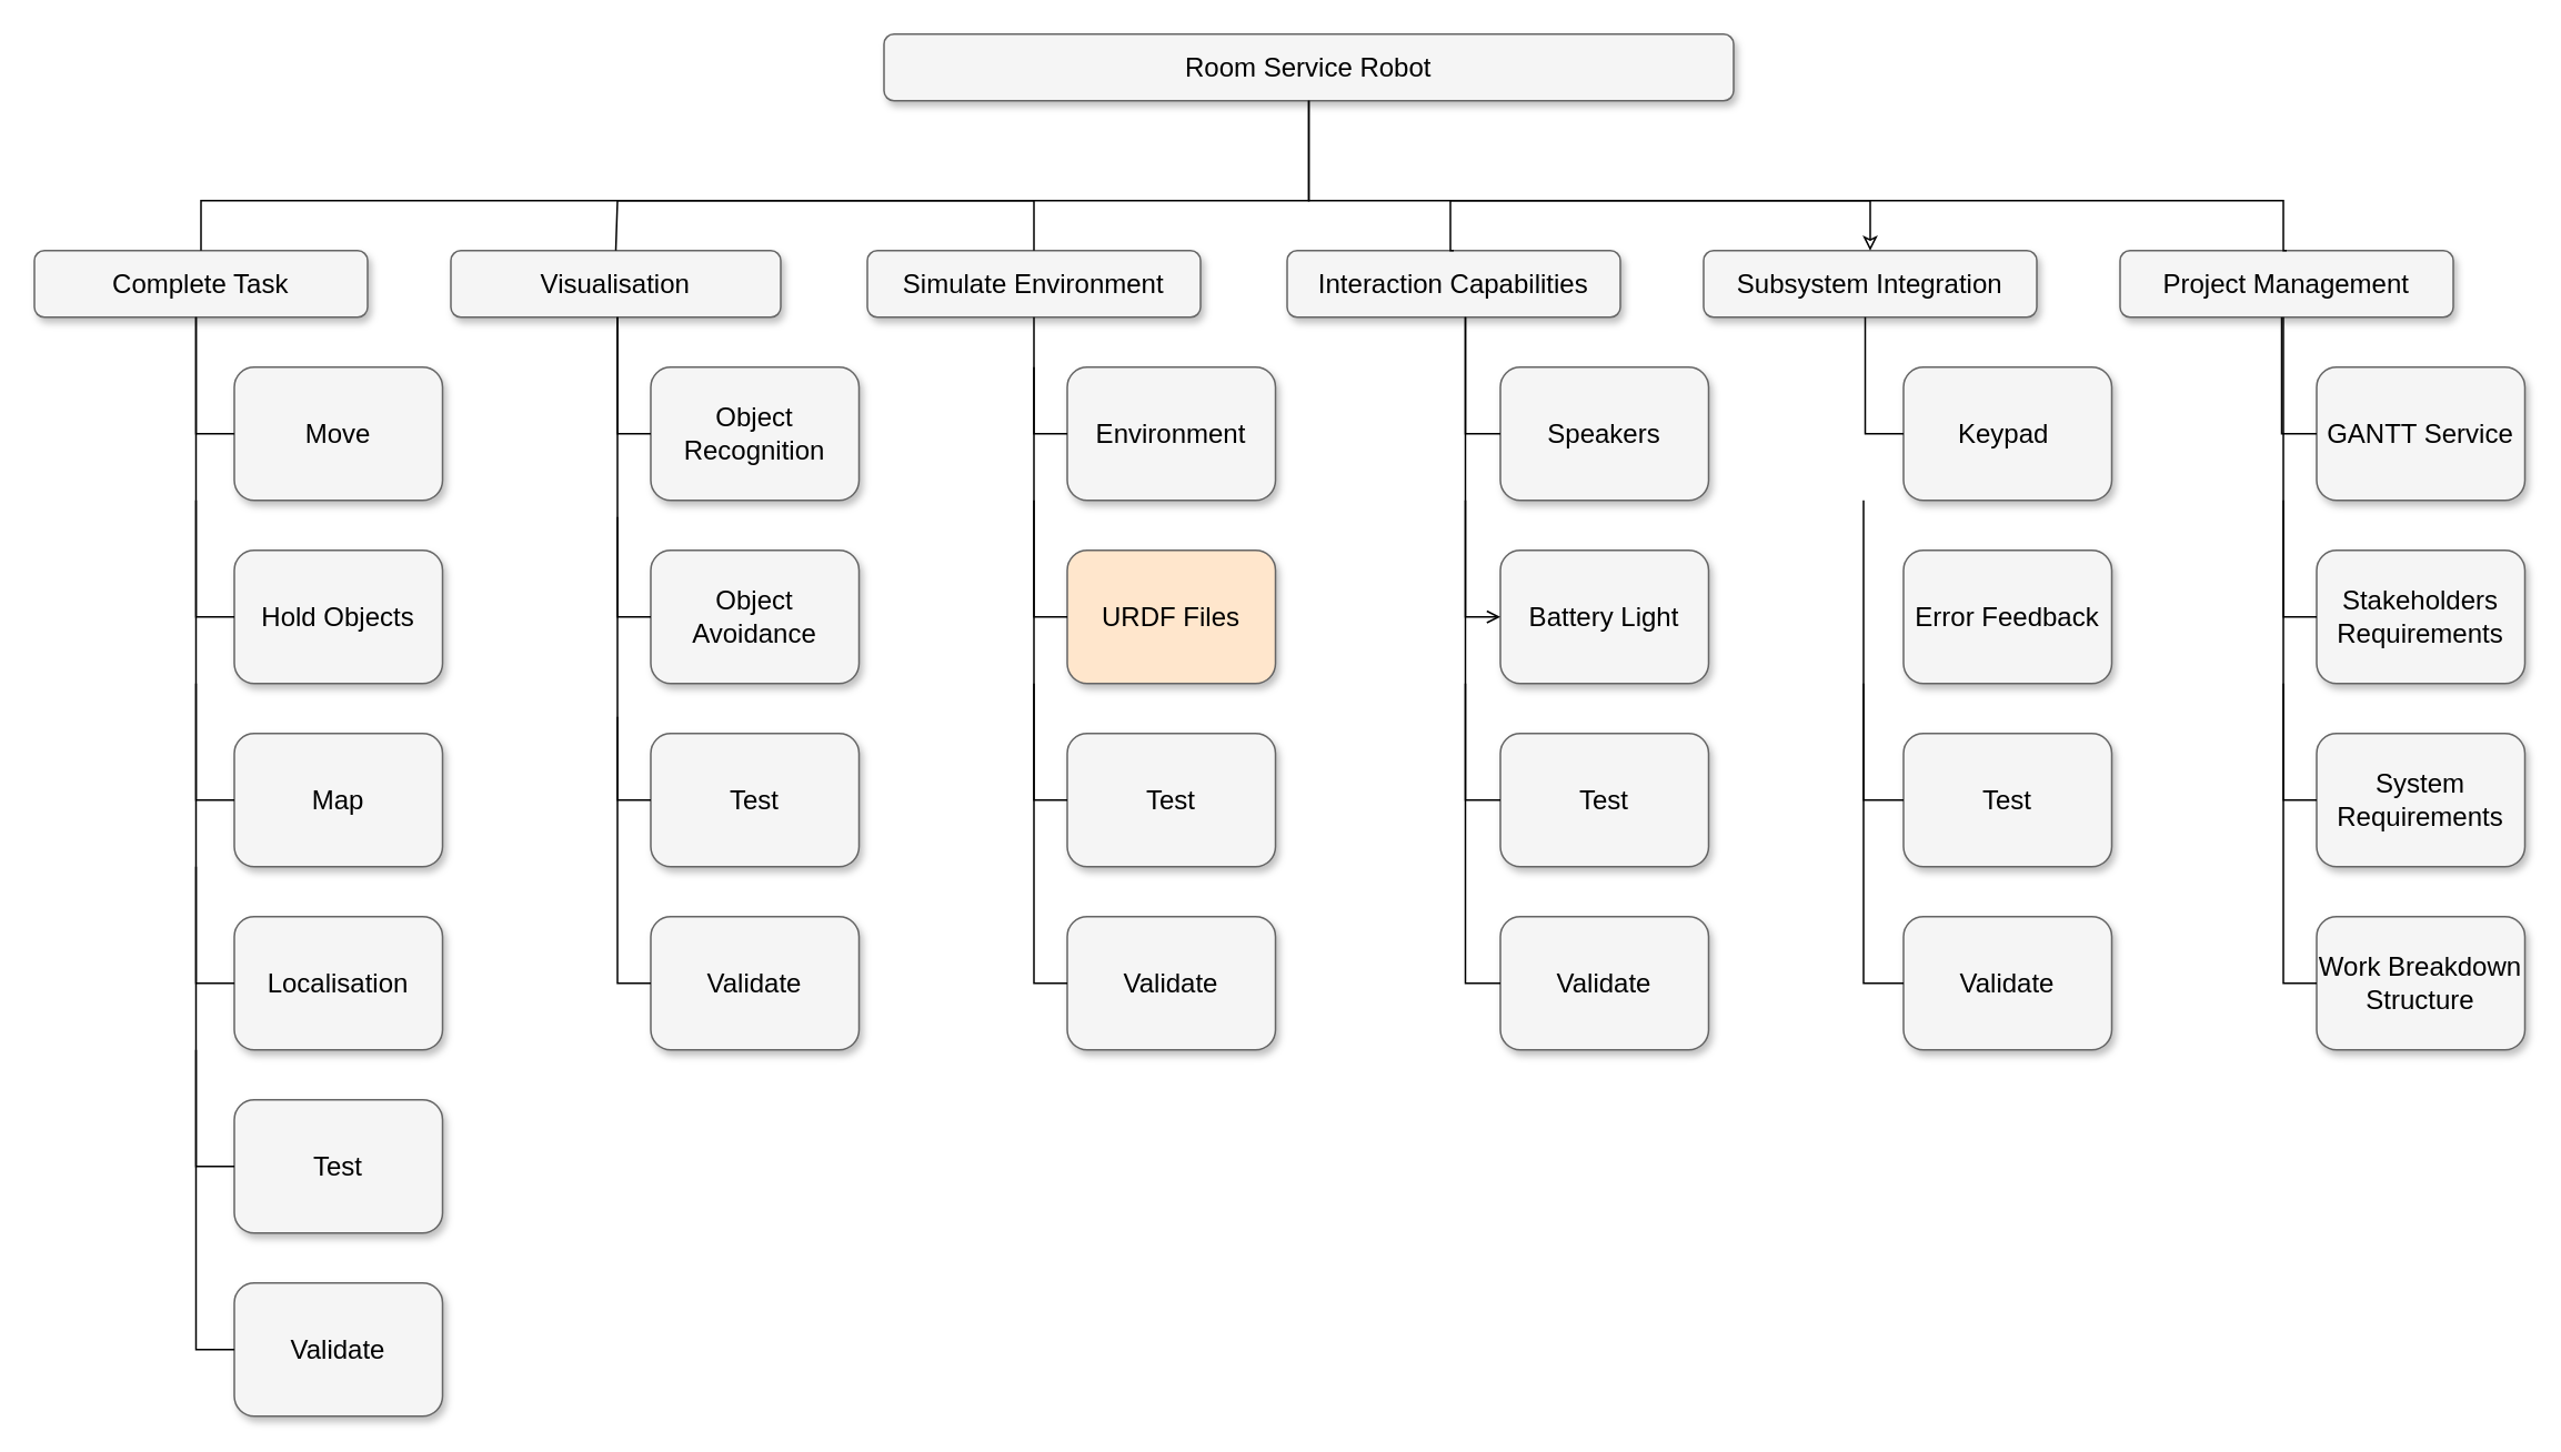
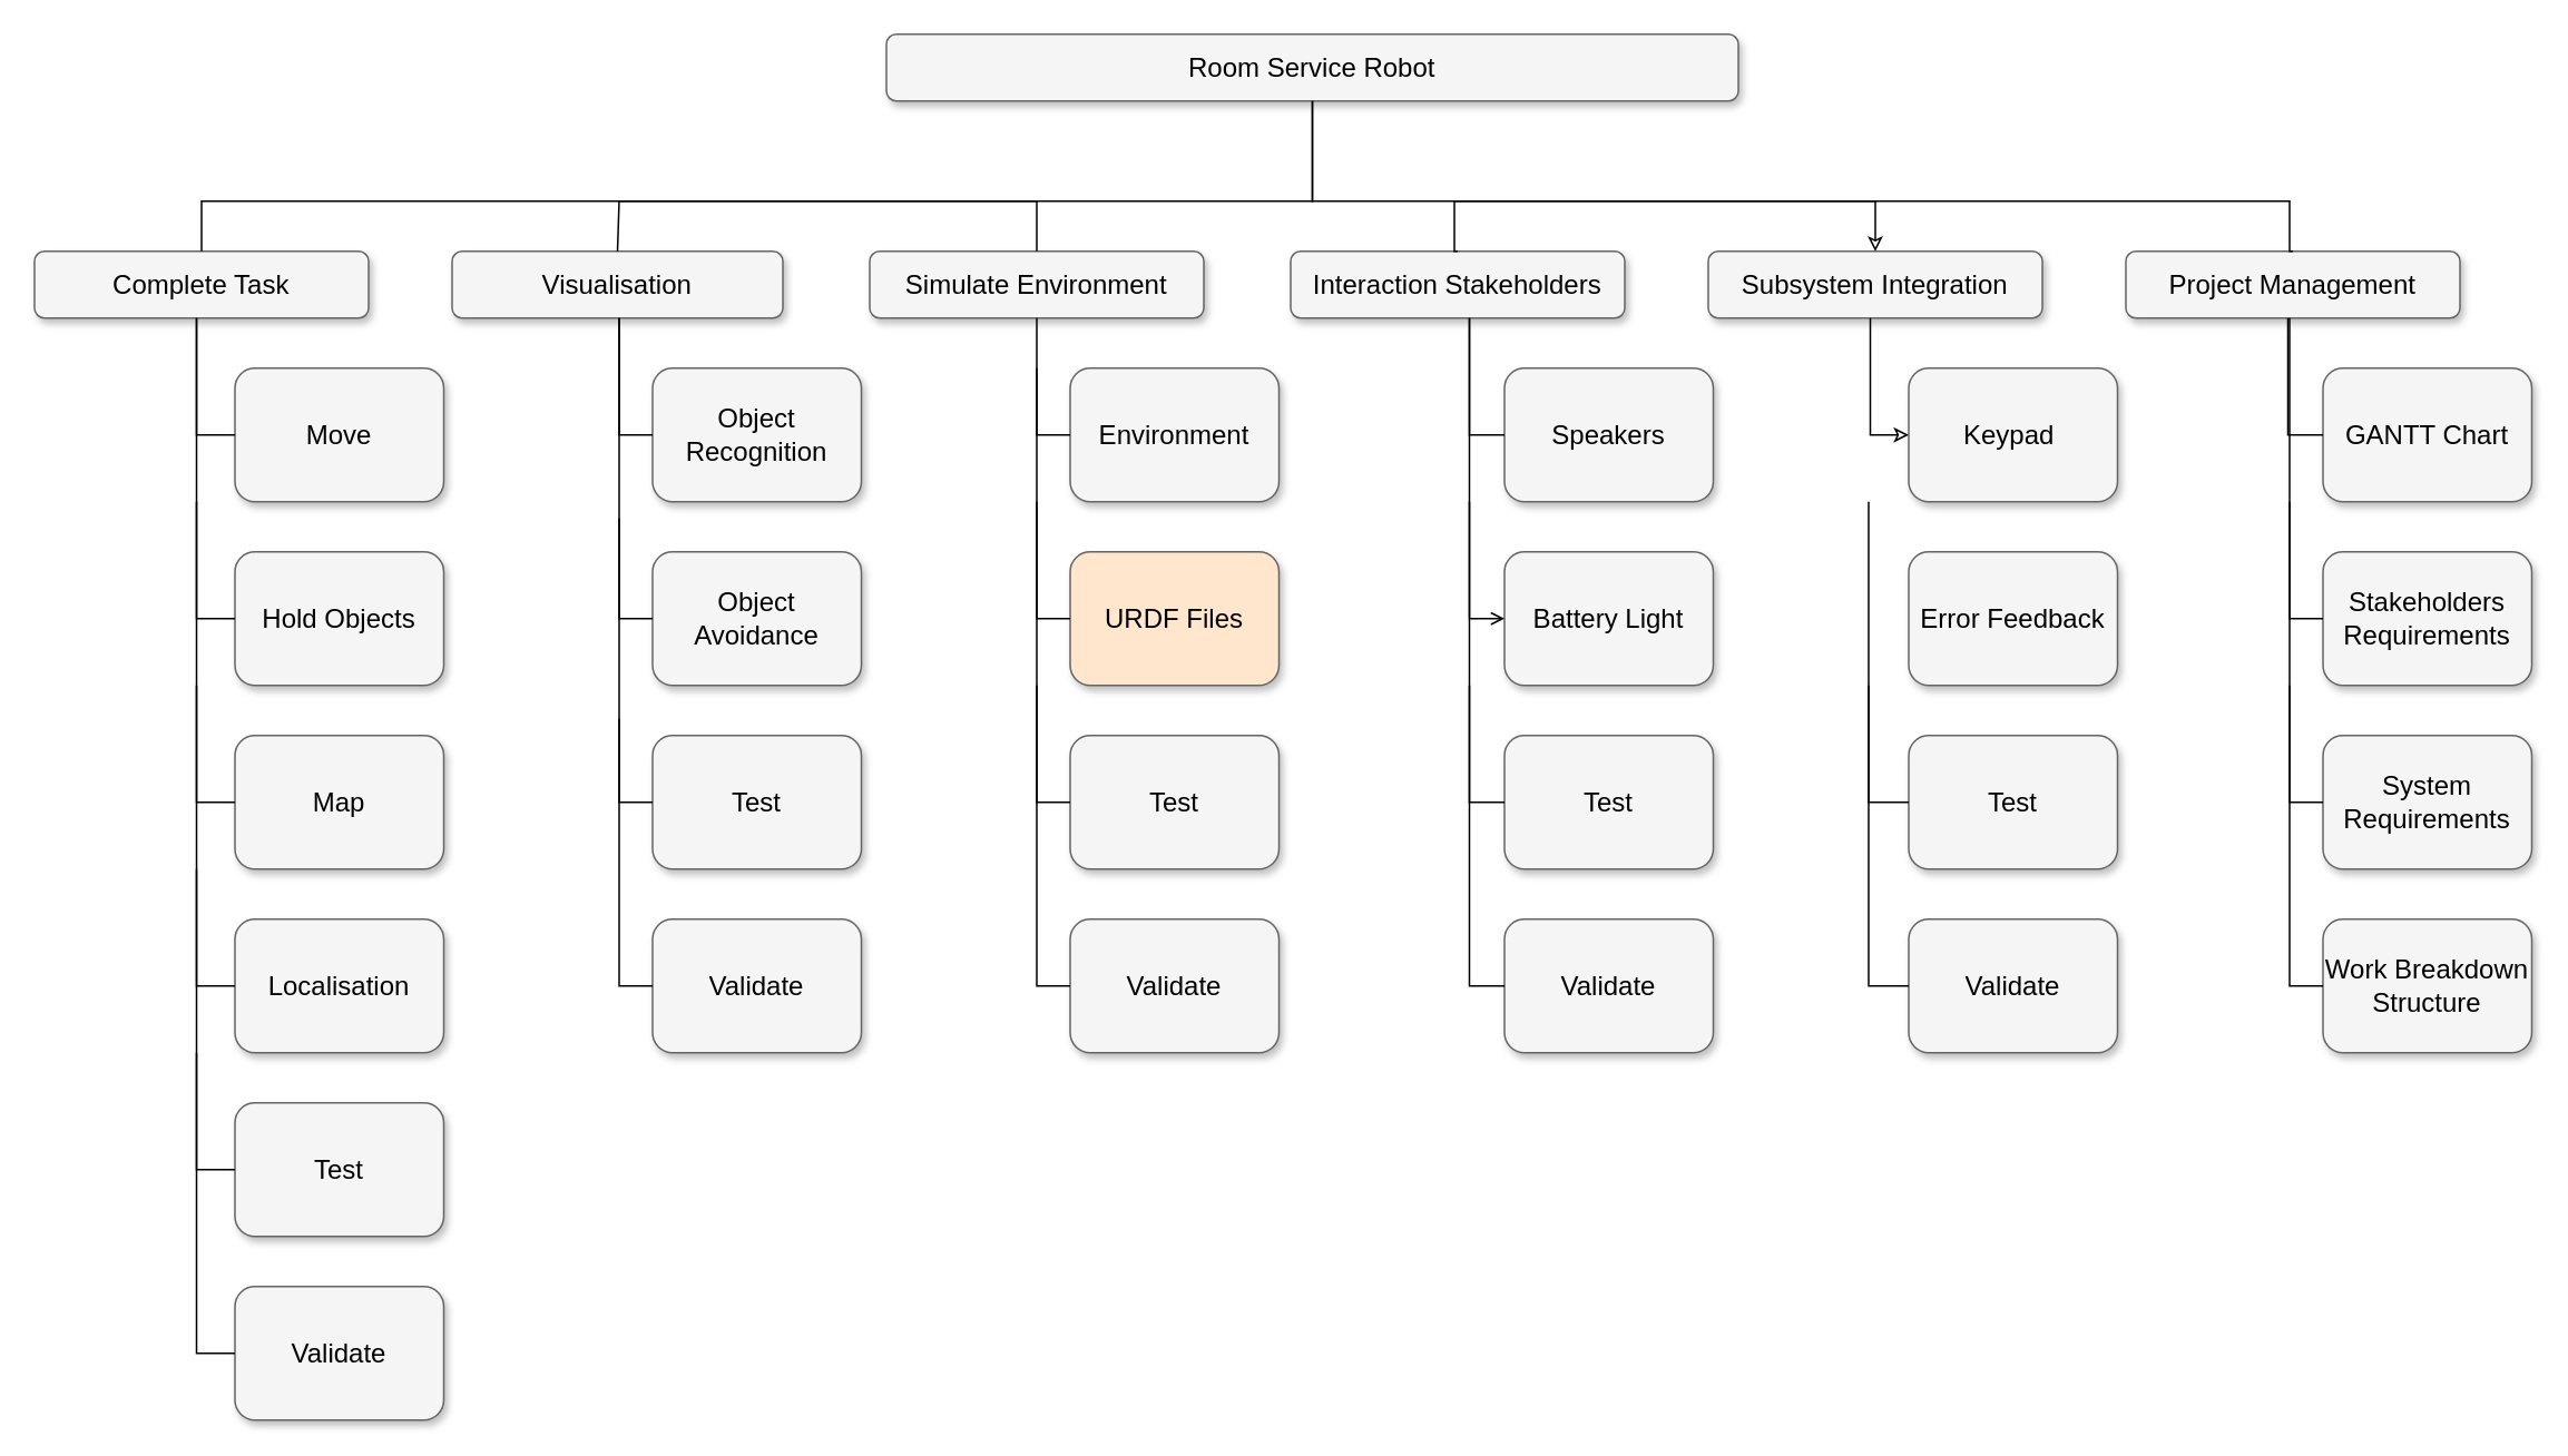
- <mxCell id="6" value="Interaction Capabilities" style="whiteSpace=wrap;html=1;rounded=1;shadow=1;strokeWidth=1;fontSize=16;align=center;fillColor=#f5f5f5;strokeColor=#666666;" parent="1" vertex="1"><mxGeometry x="772" y="150" width="200" height="40" as="geometry" /></mxCell>
+ <mxCell id="6" value="Interaction Stakeholders" style="whiteSpace=wrap;html=1;rounded=1;shadow=1;strokeWidth=1;fontSize=16;align=center;fillColor=#f5f5f5;strokeColor=#666666;" parent="1" vertex="1"><mxGeometry x="772" y="150" width="200" height="40" as="geometry" /></mxCell>
- <mxCell id="28" style="edgeStyle=orthogonalEdgeStyle;html=1;startSize=6;endFill=0;endSize=6;strokeWidth=1;fontSize=16;rounded=0;endArrow=none;entryX=0;entryY=0.5;" parent="1" source="7" target="17" edge="1"><mxGeometry relative="1" as="geometry"><Array as="points"><mxPoint x="1119" y="260" /></Array></mxGeometry></mxCell>
+ <mxCell id="28" style="edgeStyle=orthogonalEdgeStyle;html=1;startSize=6;endFill=0;endSize=6;strokeWidth=1;fontSize=16;rounded=0;endArrow=classic;entryX=0;entryY=0.5;" parent="1" source="7" target="17" edge="1"><mxGeometry relative="1" as="geometry"><Array as="points"><mxPoint x="1119" y="260" /></Array></mxGeometry></mxCell>
- <mxCell id="31" value="GANTT Service" style="whiteSpace=wrap;html=1;rounded=1;shadow=1;strokeWidth=1;fontSize=16;align=center;fillColor=#f5f5f5;strokeColor=#666666;" vertex="1" parent="1"><mxGeometry x="1390" y="220" width="125" height="80" as="geometry" /></mxCell>
+ <mxCell id="31" value="GANTT Chart" style="whiteSpace=wrap;html=1;rounded=1;shadow=1;strokeWidth=1;fontSize=16;align=center;fillColor=#f5f5f5;strokeColor=#666666;" vertex="1" parent="1"><mxGeometry x="1390" y="220" width="125" height="80" as="geometry" /></mxCell>
